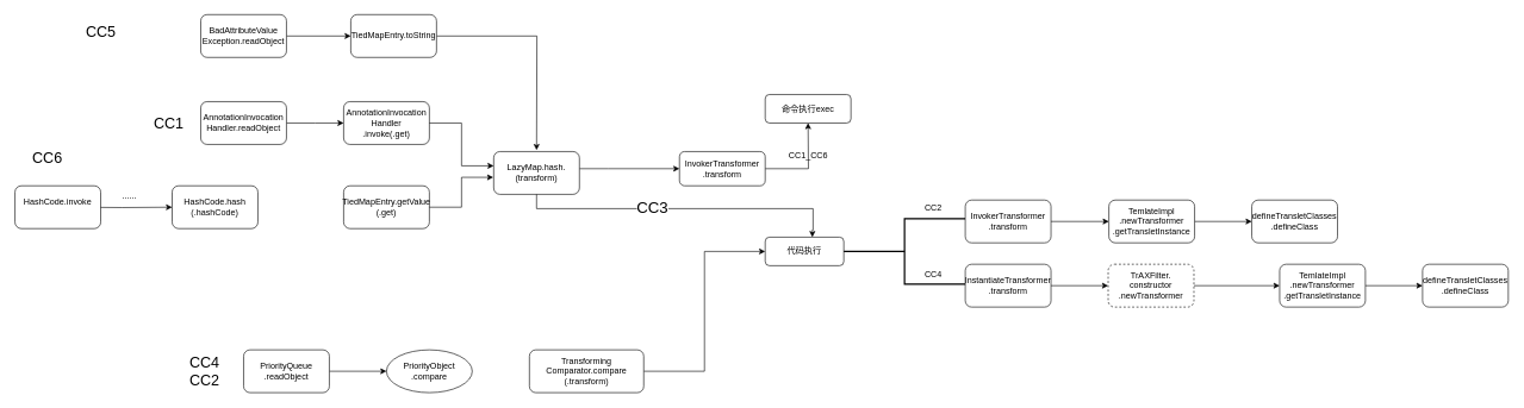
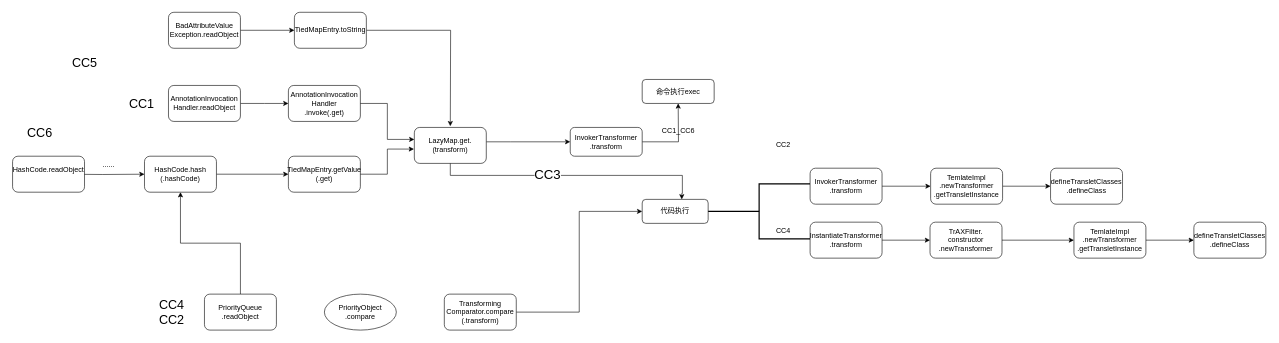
- <mxCell id="49" value="&lt;font style=&quot;font-size: 21px;&quot;&gt;CC5&lt;/font&gt;" style="text;html=1;align=center;verticalAlign=middle;resizable=0;points=[];autosize=1;strokeColor=none;fillColor=none;" vertex="1" parent="1"><mxGeometry x="105" y="23" width="70" height="40" as="geometry" /></mxCell>
+ <mxCell id="49" value="&lt;font style=&quot;font-size: 21px;&quot;&gt;CC5&lt;/font&gt;" style="text;html=1;align=center;verticalAlign=middle;resizable=0;points=[];autosize=1;strokeColor=none;fillColor=none;" vertex="1" parent="1"><mxGeometry x="105" y="83" width="70" height="40" as="geometry" /></mxCell>
- <mxCell id="3" value="LazyMap.hash.(transform)" style="rounded=1;whiteSpace=wrap;html=1;" vertex="1" parent="1"><mxGeometry x="690" y="212" width="120" height="60" as="geometry" /></mxCell>
+ <mxCell id="3" value="LazyMap.get.(transform)" style="rounded=1;whiteSpace=wrap;html=1;" vertex="1" parent="1"><mxGeometry x="690" y="212" width="120" height="60" as="geometry" /></mxCell>
- <mxCell id="17" value="HashCode.invoke&lt;div&gt;&lt;br&gt;&lt;/div&gt;" style="rounded=1;whiteSpace=wrap;html=1;" vertex="1" parent="1"><mxGeometry x="20" y="260" width="120" height="60" as="geometry" /></mxCell>
+ <mxCell id="17" value="HashCode.readObject&lt;div&gt;&lt;br&gt;&lt;/div&gt;" style="rounded=1;whiteSpace=wrap;html=1;" vertex="1" parent="1"><mxGeometry x="20" y="260" width="120" height="60" as="geometry" /></mxCell>
+ <mxCell id="18" style="edgeStyle=orthogonalEdgeStyle;rounded=0;orthogonalLoop=1;jettySize=auto;html=1;" edge="1" parent="1" source="19" target="14"><mxGeometry relative="1" as="geometry" /></mxCell>
- <mxCell id="36" value="CC2" style="text;html=1;align=center;verticalAlign=middle;resizable=0;points=[];autosize=1;strokeColor=none;fillColor=none;" vertex="1" parent="1"><mxGeometry x="1280" y="276" width="50" height="30" as="geometry" /></mxCell>
+ <mxCell id="36" value="CC2" style="text;html=1;align=center;verticalAlign=middle;resizable=0;points=[];autosize=1;strokeColor=none;fillColor=none;" vertex="1" parent="1"><mxGeometry x="1280" y="226" width="50" height="30" as="geometry" /></mxCell>
- <mxCell id="31" value="TrAXFilter.&lt;div&gt;constructor&lt;/div&gt;&lt;div&gt;.newTransformer&lt;/div&gt;" style="whiteSpace=wrap;html=1;rounded=1;dashed=1;" vertex="1" parent="1"><mxGeometry x="1550" y="370" width="120" height="60" as="geometry" /></mxCell>
+ <mxCell id="31" value="TrAXFilter.&lt;div&gt;constructor&lt;/div&gt;&lt;div&gt;.newTransformer&lt;/div&gt;" style="whiteSpace=wrap;html=1;rounded=1;" vertex="1" parent="1"><mxGeometry x="1550" y="370" width="120" height="60" as="geometry" /></mxCell>
- <mxCell id="10" value="" style="edgeStyle=orthogonalEdgeStyle;rounded=0;orthogonalLoop=1;jettySize=auto;html=1;" edge="1" parent="1" source="11" target="26"><mxGeometry relative="1" as="geometry" /></mxCell>
+ <mxCell id="10" value="" style="edgeStyle=orthogonalEdgeStyle;rounded=0;orthogonalLoop=1;jettySize=auto;html=1;" edge="1" parent="1" source="11" target="19"><mxGeometry relative="1" as="geometry" /></mxCell>
- <mxCell id="28" value="Transforming&lt;div&gt;Comparator.compare&lt;/div&gt;&lt;div&gt;(.transform)&lt;/div&gt;" style="whiteSpace=wrap;html=1;rounded=1;" vertex="1" parent="1"><mxGeometry x="740" y="490" width="160" height="60" as="geometry" /></mxCell>
+ <mxCell id="28" value="Transforming&lt;div&gt;Comparator.compare&lt;/div&gt;&lt;div&gt;(.transform)&lt;/div&gt;" style="whiteSpace=wrap;html=1;rounded=1;" vertex="1" parent="1"><mxGeometry x="740" y="490" width="120" height="60" as="geometry" /></mxCell>
